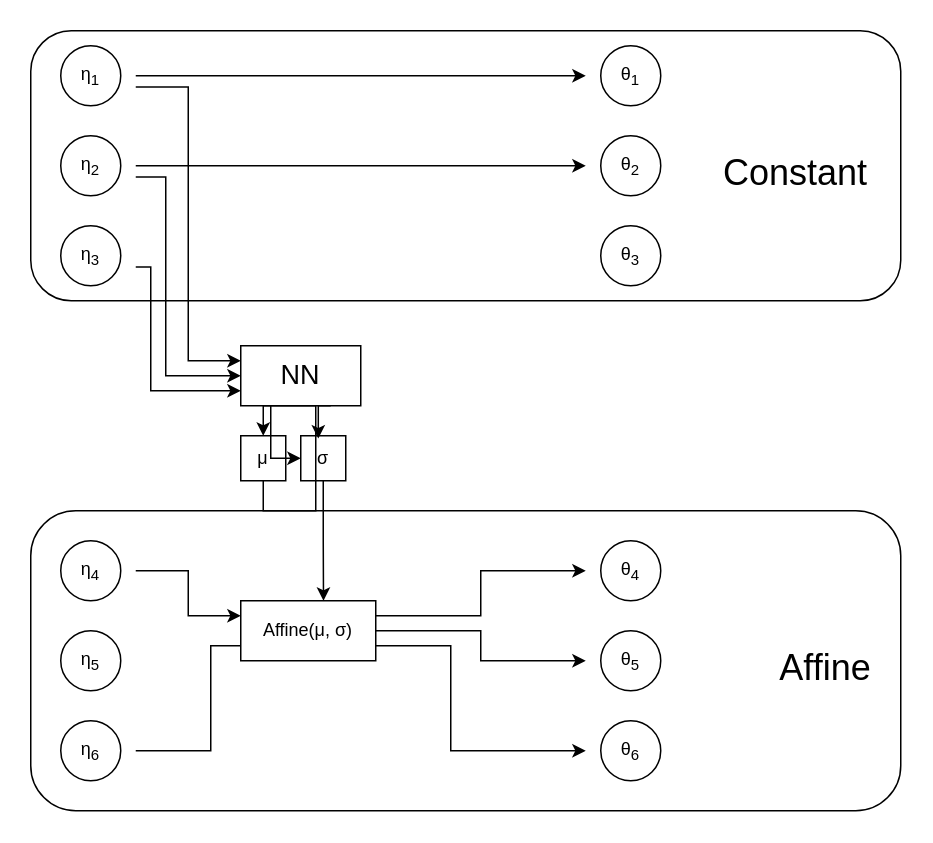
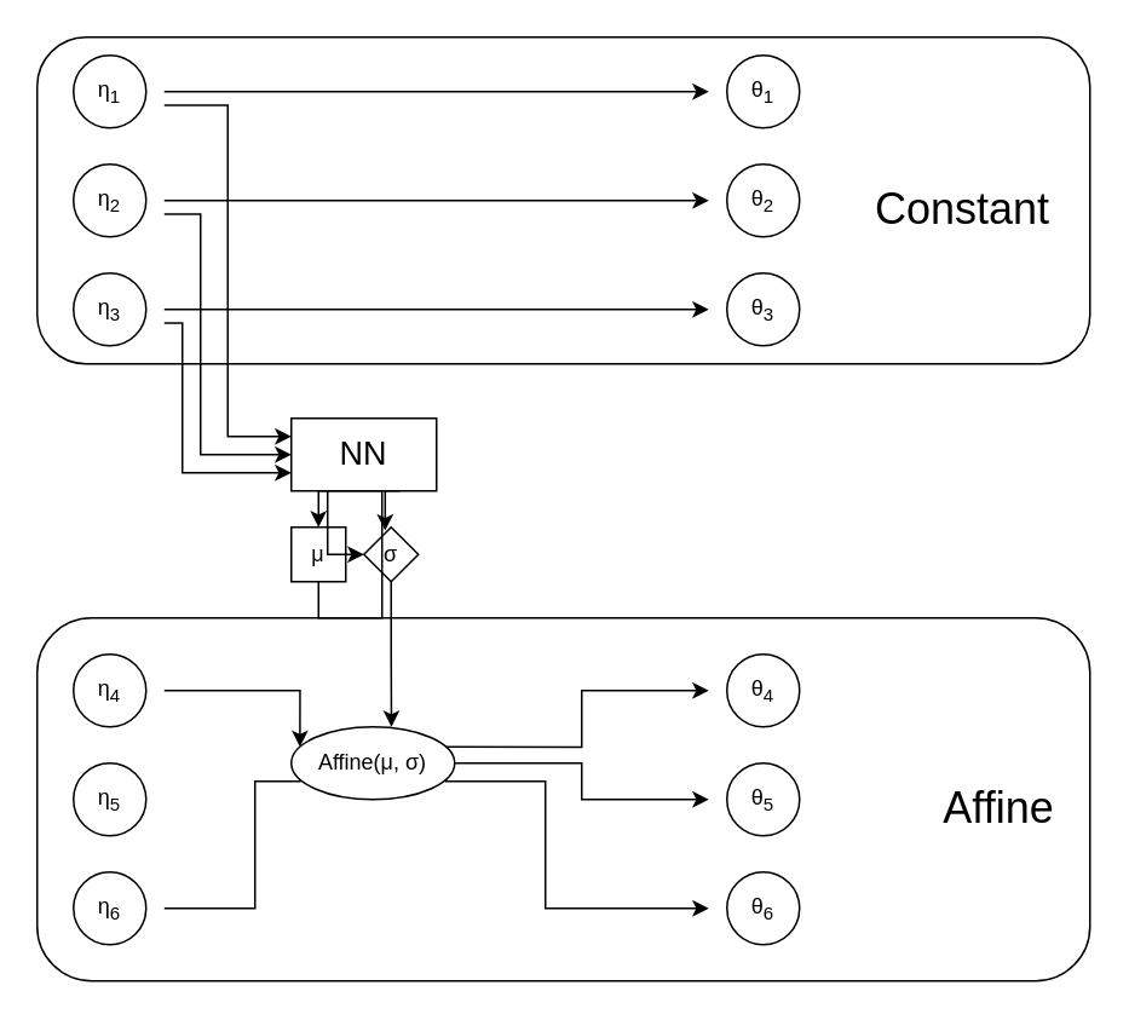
+ <mxCell id="21" style="edgeStyle=orthogonalEdgeStyle;rounded=0;orthogonalLoop=1;jettySize=auto;html=1;exitX=1;exitY=0.5;exitDx=0;exitDy=0;entryX=0;entryY=0.5;entryDx=0;entryDy=0;" edge="1" parent="1" source="23" target="32"><mxGeometry relative="1" as="geometry" /></mxCell>
- <mxCell id="41" value="σ" style="rounded=0;whiteSpace=wrap;html=1;" vertex="1" parent="1"><mxGeometry x="200" y="290" width="30" height="30" as="geometry" /></mxCell>
+ <mxCell id="41" value="σ" style="rhombus;whiteSpace=wrap;html=1;" vertex="1" parent="1"><mxGeometry x="200" y="290" width="30" height="30" as="geometry" /></mxCell>
- <mxCell id="46" value="Affine(μ, σ)" style="rounded=0;whiteSpace=wrap;html=1;" vertex="1" parent="1"><mxGeometry x="160" y="400" width="90" height="40" as="geometry" /></mxCell>
+ <mxCell id="46" value="Affine(μ, σ)" style="ellipse;whiteSpace=wrap;html=1;" vertex="1" parent="1"><mxGeometry x="160" y="400" width="90" height="40" as="geometry" /></mxCell>
